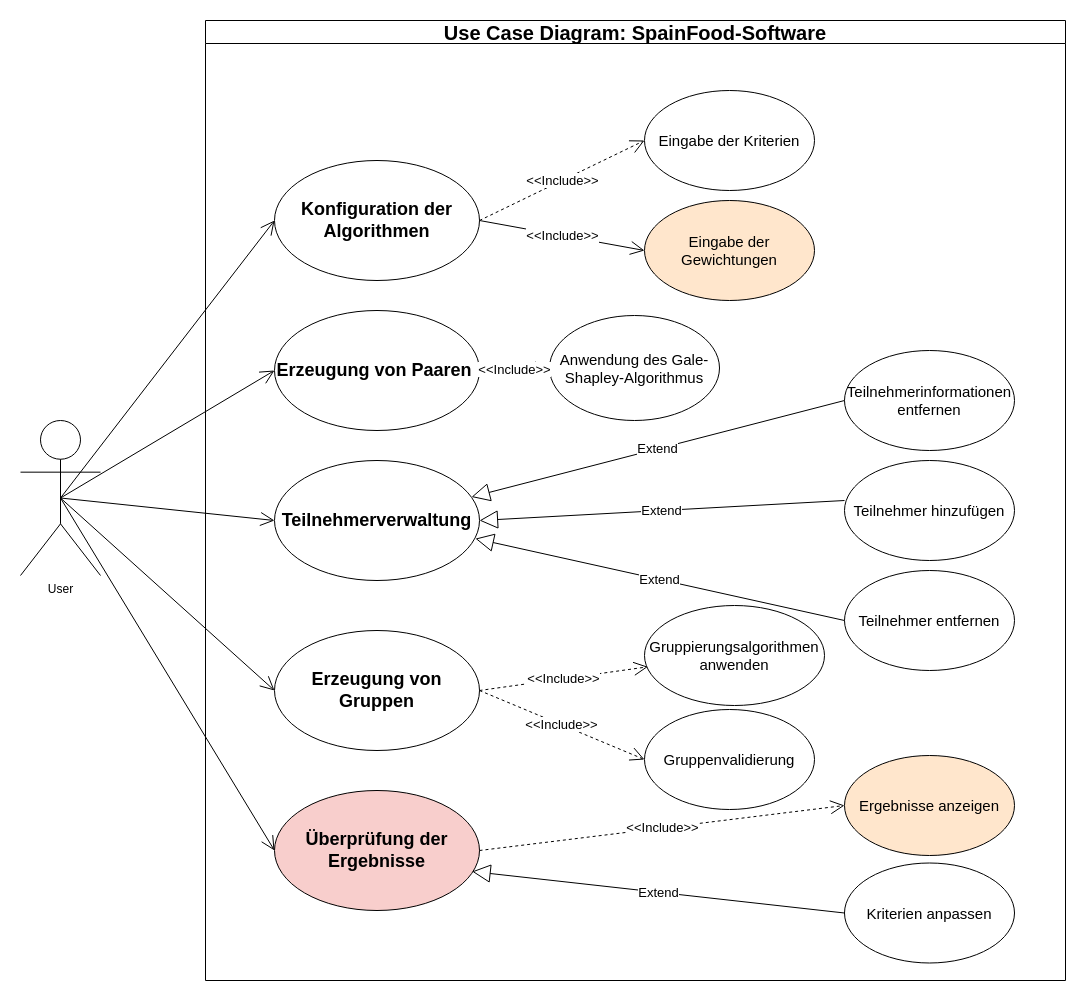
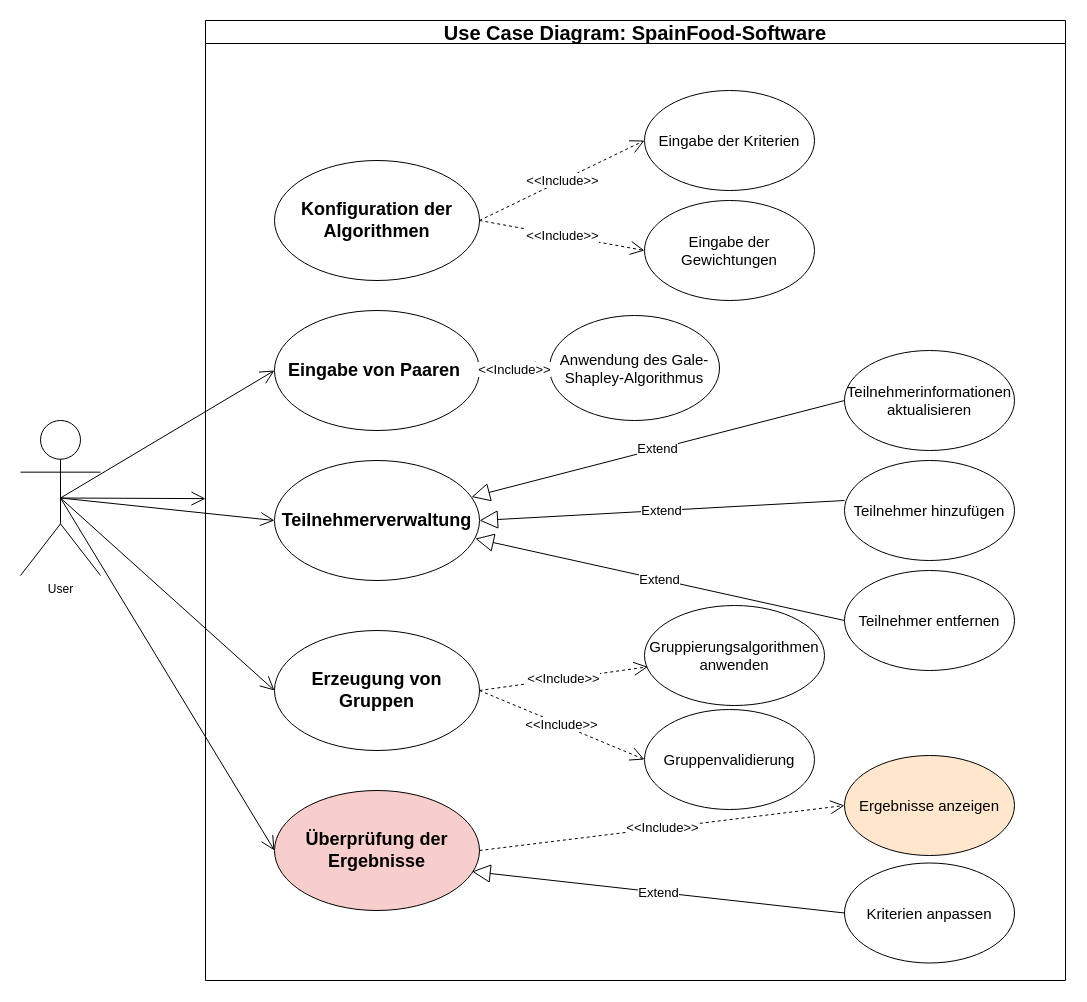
- <mxCell id="20" value="&lt;font style=&quot;font-size: 13px;&quot;&gt;&amp;lt;&amp;lt;Include&amp;gt;&amp;gt;&lt;/font&gt;" style="endArrow=open;endSize=12;dashed=0;html=1;rounded=0;exitX=1;exitY=0.5;exitDx=0;exitDy=0;entryX=0;entryY=0.5;entryDx=0;entryDy=0;" edge="1" parent="1" source="3" target="11"><mxGeometry width="160" relative="1" as="geometry"><mxPoint x="484" y="220" as="sourcePoint" /><mxPoint x="644" y="145" as="targetPoint" /></mxGeometry></mxCell>
+ <mxCell id="20" value="&lt;font style=&quot;font-size: 13px;&quot;&gt;&amp;lt;&amp;lt;Include&amp;gt;&amp;gt;&lt;/font&gt;" style="endArrow=open;endSize=12;dashed=1;html=1;rounded=0;exitX=1;exitY=0.5;exitDx=0;exitDy=0;entryX=0;entryY=0.5;entryDx=0;entryDy=0;" edge="1" parent="1" source="3" target="11"><mxGeometry width="160" relative="1" as="geometry"><mxPoint x="484" y="220" as="sourcePoint" /><mxPoint x="644" y="145" as="targetPoint" /></mxGeometry></mxCell>
- <mxCell id="11" value="&lt;font style=&quot;font-size: 15px;&quot;&gt;Eingabe der Gewichtungen&lt;/font&gt;" style="ellipse;whiteSpace=wrap;html=1;fillColor=#ffe6cc;" parent="1" vertex="1"><mxGeometry x="644" y="200" width="170" height="100" as="geometry" /></mxCell>
+ <mxCell id="11" value="&lt;font style=&quot;font-size: 15px;&quot;&gt;Eingabe der Gewichtungen&lt;/font&gt;" style="ellipse;whiteSpace=wrap;html=1;" parent="1" vertex="1"><mxGeometry x="644" y="200" width="170" height="100" as="geometry" /></mxCell>
- <mxCell id="29" value="" style="endArrow=open;endFill=1;endSize=12;html=1;rounded=0;exitX=0.5;exitY=0.5;exitDx=0;exitDy=0;exitPerimeter=0;entryX=0;entryY=0.5;entryDx=0;entryDy=0;" edge="1" parent="1" source="18" target="3"><mxGeometry width="160" relative="1" as="geometry"><mxPoint x="424" y="520" as="sourcePoint" /><mxPoint x="584" y="520" as="targetPoint" /></mxGeometry></mxCell>
+ <mxCell id="29" value="" style="endArrow=open;endFill=1;endSize=12;html=1;rounded=0;exitX=0.5;exitY=0.5;exitDx=0;exitDy=0;exitPerimeter=0;" edge="1" parent="1" source="18" target="2"><mxGeometry width="160" relative="1" as="geometry"><mxPoint x="424" y="520" as="sourcePoint" /><mxPoint x="584" y="520" as="targetPoint" /></mxGeometry></mxCell>
- <mxCell id="5" value="&lt;font style=&quot;font-size: 18px;&quot;&gt;&lt;b&gt;Erzeugung von Paaren&amp;nbsp;&lt;/b&gt;&lt;/font&gt;" style="ellipse;whiteSpace=wrap;html=1;" parent="1" vertex="1"><mxGeometry x="274" y="310" width="205" height="120" as="geometry" /></mxCell>
+ <mxCell id="5" value="&lt;font style=&quot;font-size: 18px;&quot;&gt;&lt;b&gt;Eingabe von Paaren&amp;nbsp;&lt;/b&gt;&lt;/font&gt;" style="ellipse;whiteSpace=wrap;html=1;" parent="1" vertex="1"><mxGeometry x="274" y="310" width="205" height="120" as="geometry" /></mxCell>
- <mxCell id="9" value="&lt;font style=&quot;font-size: 15px;&quot;&gt;Teilnehmerinformationen&lt;/font&gt;&lt;div&gt;&lt;font style=&quot;font-size: 15px;&quot;&gt;entfernen&lt;/font&gt;&lt;br&gt;&lt;/div&gt;" style="ellipse;whiteSpace=wrap;html=1;" parent="1" vertex="1"><mxGeometry x="844" y="350" width="170" height="100" as="geometry" /></mxCell>
+ <mxCell id="9" value="&lt;font style=&quot;font-size: 15px;&quot;&gt;Teilnehmerinformationen&lt;/font&gt;&lt;div&gt;&lt;font style=&quot;font-size: 15px;&quot;&gt;aktualisieren&lt;/font&gt;&lt;br&gt;&lt;/div&gt;" style="ellipse;whiteSpace=wrap;html=1;" parent="1" vertex="1"><mxGeometry x="844" y="350" width="170" height="100" as="geometry" /></mxCell>
